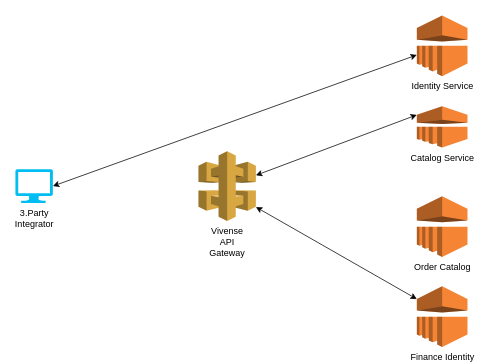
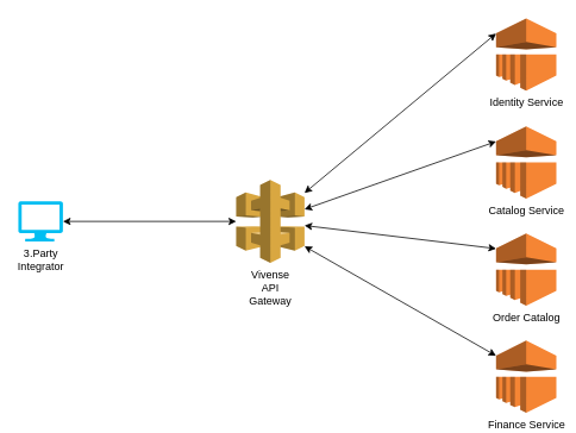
+ <mxCell id="7" value="" style="endArrow=classic;startArrow=classic;html=1;entryX=0;entryY=0.21;entryDx=0;entryDy=0;entryPerimeter=0;" edge="1" parent="1" source="2" target="3"><mxGeometry width="50" height="50" relative="1" as="geometry"><mxPoint x="315" y="321" as="sourcePoint" /><mxPoint x="365" y="271" as="targetPoint" /></mxGeometry></mxCell>
- <mxCell id="4" value="Catalog Service" style="outlineConnect=0;dashed=0;verticalLabelPosition=bottom;verticalAlign=top;align=center;html=1;shape=mxgraph.aws3.emr;fillColor=#F58534;gradientColor=none;" vertex="1" parent="1"><mxGeometry x="555" y="141" width="67.5" height="55" as="geometry" /></mxCell>
+ <mxCell id="4" value="Catalog Service" style="outlineConnect=0;dashed=0;verticalLabelPosition=bottom;verticalAlign=top;align=center;html=1;shape=mxgraph.aws3.emr;fillColor=#F58534;gradientColor=none;" vertex="1" parent="1"><mxGeometry x="555" y="141" width="67.5" height="81" as="geometry" /></mxCell>
- <mxCell id="6" value="" style="endArrow=classic;startArrow=classic;html=1;exitX=1;exitY=0.5;exitDx=0;exitDy=0;exitPerimeter=0;" edge="1" parent="1" source="5" target="3"><mxGeometry width="50" height="50" relative="1" as="geometry"><mxPoint x="315" y="321" as="sourcePoint" /><mxPoint x="365" y="271" as="targetPoint" /></mxGeometry></mxCell>
+ <mxCell id="6" value="" style="endArrow=classic;startArrow=classic;html=1;exitX=1;exitY=0.5;exitDx=0;exitDy=0;exitPerimeter=0;" edge="1" parent="1" source="5" target="2"><mxGeometry width="50" height="50" relative="1" as="geometry"><mxPoint x="315" y="321" as="sourcePoint" /><mxPoint x="365" y="271" as="targetPoint" /></mxGeometry></mxCell>
+ <mxCell id="11" value="" style="endArrow=classic;startArrow=classic;html=1;entryX=0;entryY=0.21;entryDx=0;entryDy=0;entryPerimeter=0;" edge="1" parent="1" source="2" target="9"><mxGeometry width="50" height="50" relative="1" as="geometry"><mxPoint x="315" y="321" as="sourcePoint" /><mxPoint x="365" y="271" as="targetPoint" /></mxGeometry></mxCell>
- <mxCell id="10" value="Finance Identity" style="outlineConnect=0;dashed=0;verticalLabelPosition=bottom;verticalAlign=top;align=center;html=1;shape=mxgraph.aws3.emr;fillColor=#F58534;gradientColor=none;" vertex="1" parent="1"><mxGeometry x="555" y="381" width="67.5" height="81" as="geometry" /></mxCell>
+ <mxCell id="10" value="Finance Service" style="outlineConnect=0;dashed=0;verticalLabelPosition=bottom;verticalAlign=top;align=center;html=1;shape=mxgraph.aws3.emr;fillColor=#F58534;gradientColor=none;" vertex="1" parent="1"><mxGeometry x="555" y="381" width="67.5" height="81" as="geometry" /></mxCell>
